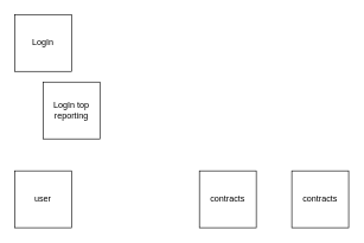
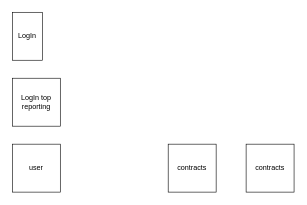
- <mxCell id="2" value="LogIn" style="whiteSpace=wrap;html=1;aspect=fixed;" vertex="1" parent="1"><mxGeometry x="20" y="20" width="80" height="80" as="geometry" /></mxCell>
+ <mxCell id="2" value="LogIn" style="whiteSpace=wrap;html=1;aspect=fixed;" vertex="1" parent="1"><mxGeometry x="20" y="20" width="50" height="80" as="geometry" /></mxCell>
- <mxCell id="3" value="LogIn top&lt;br&gt;reporting" style="whiteSpace=wrap;html=1;aspect=fixed;" vertex="1" parent="1"><mxGeometry x="60" y="115" width="80" height="80" as="geometry" /></mxCell>
+ <mxCell id="3" value="LogIn top&lt;br&gt;reporting" style="whiteSpace=wrap;html=1;aspect=fixed;" vertex="1" parent="1"><mxGeometry x="20" y="130" width="80" height="80" as="geometry" /></mxCell>
